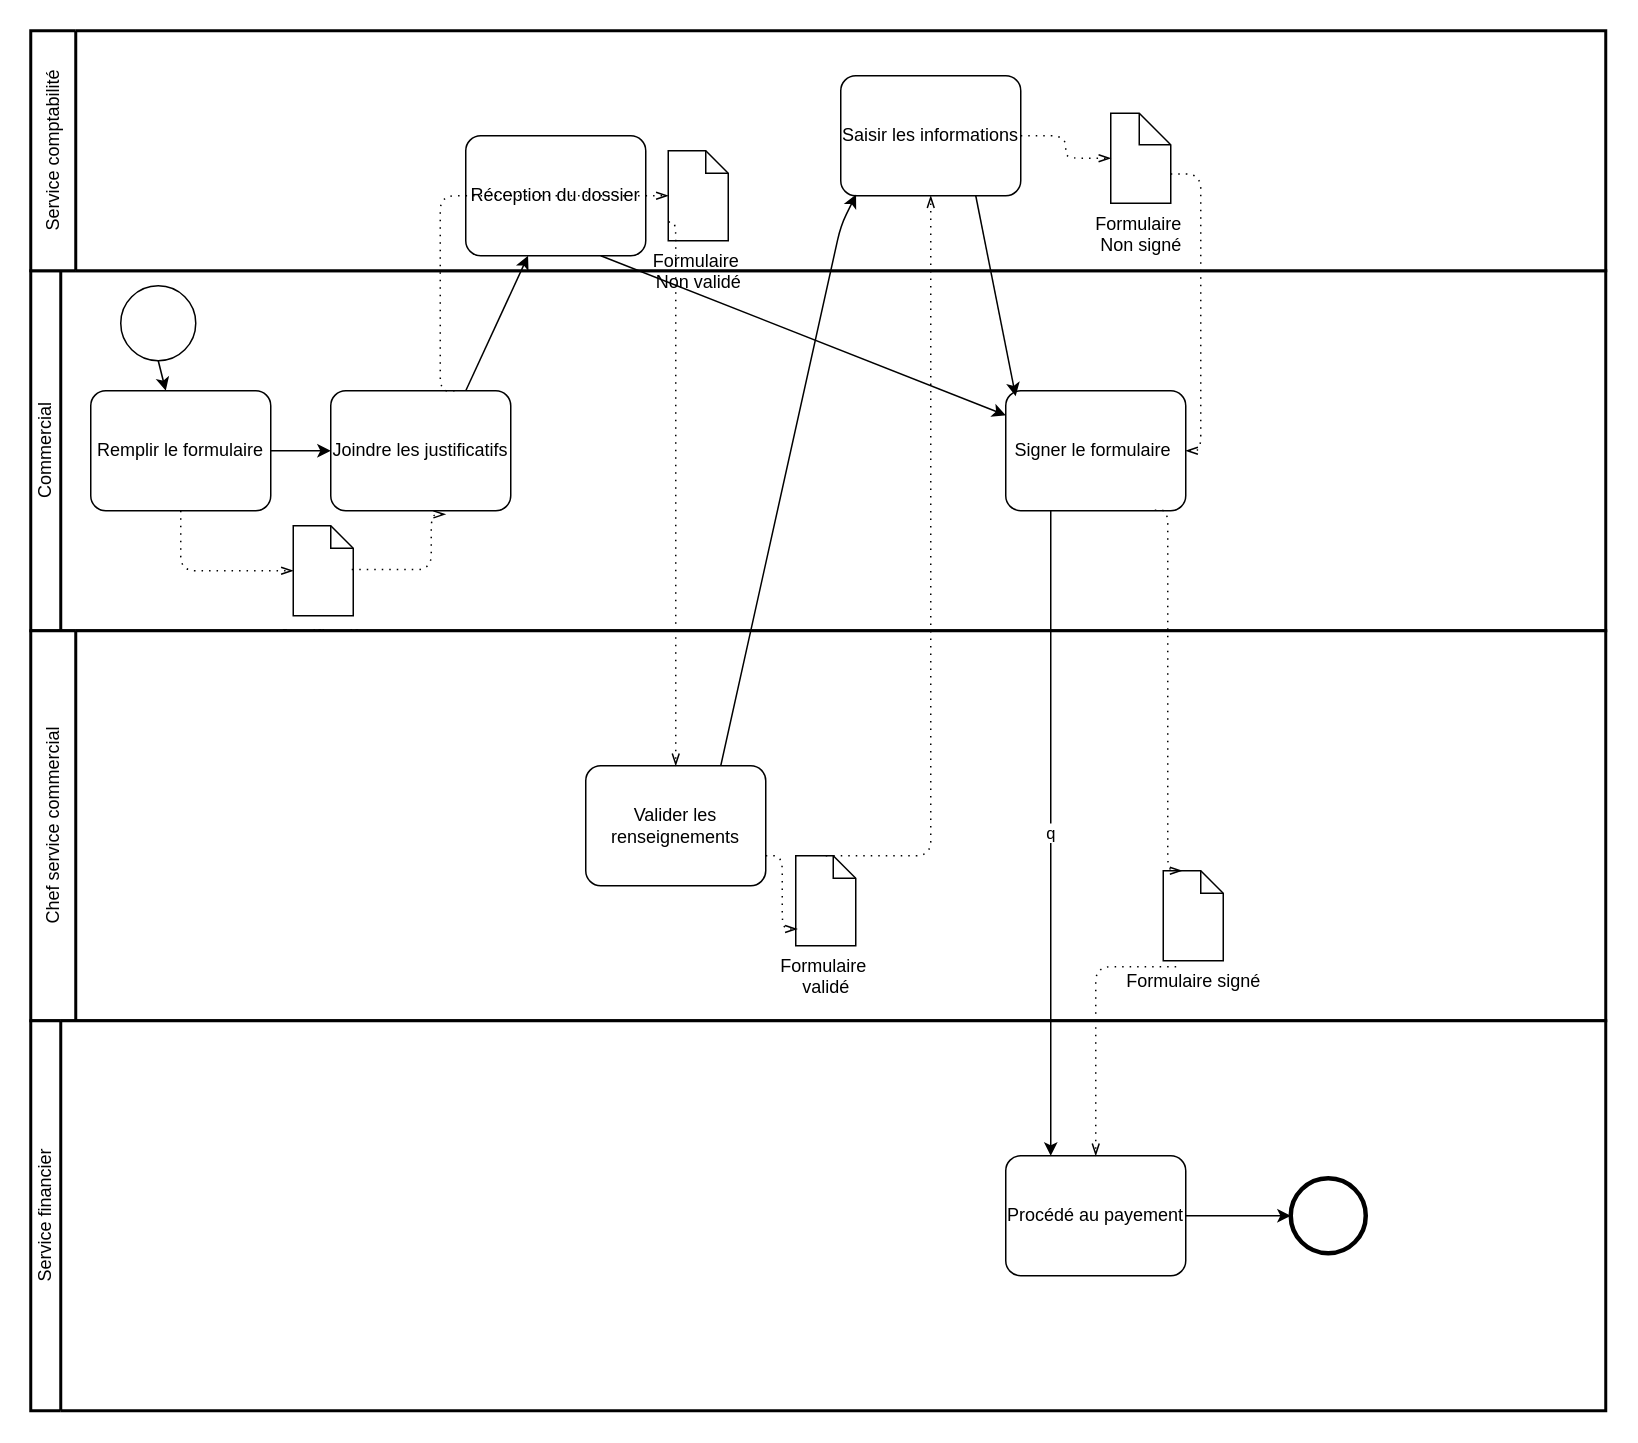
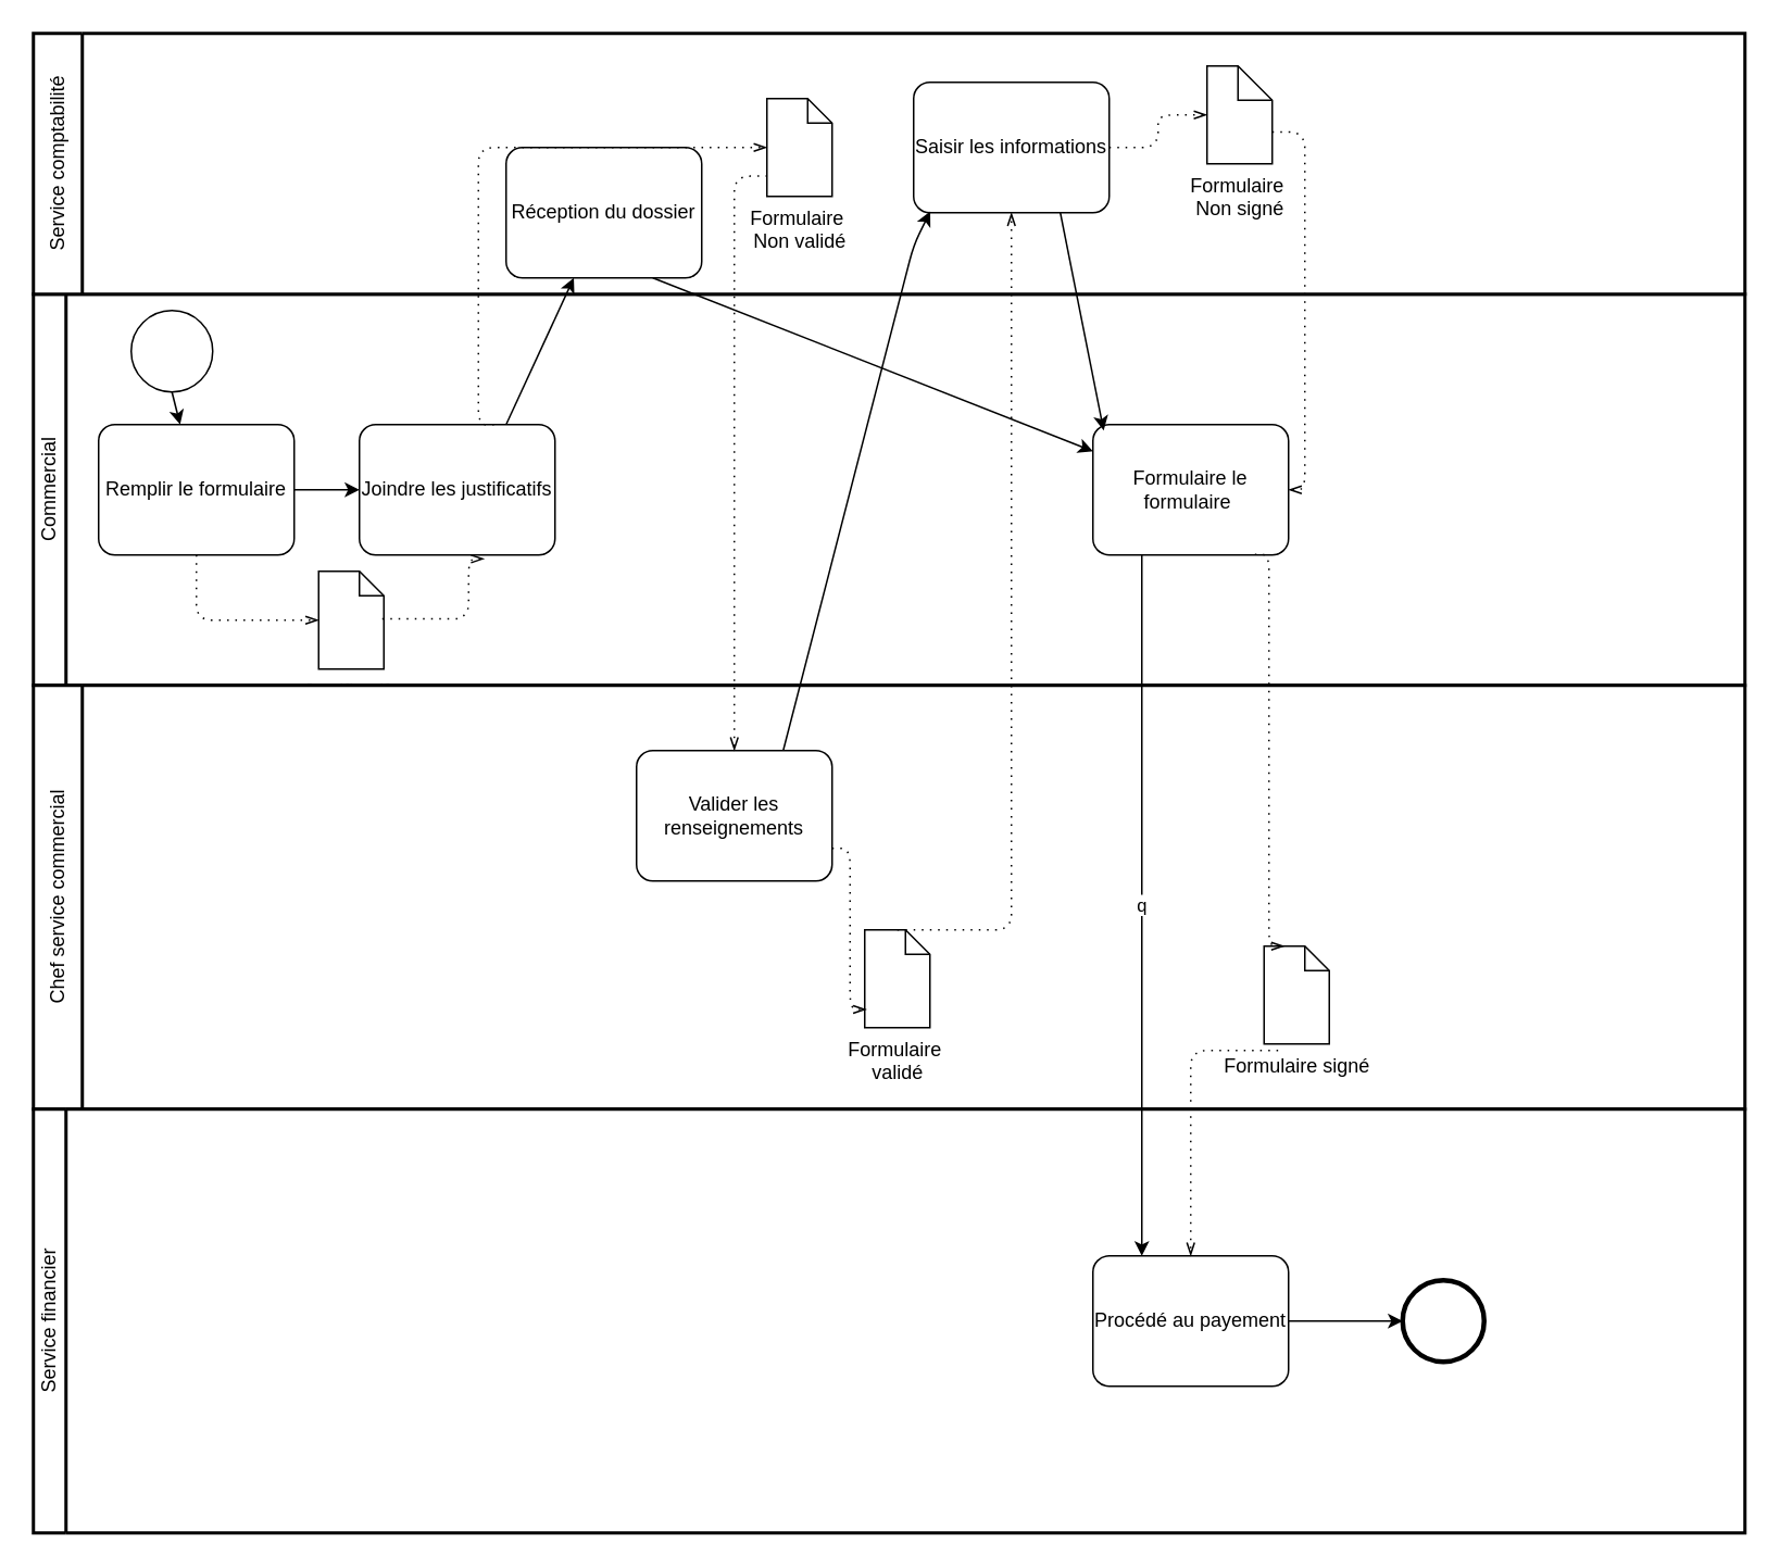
- <mxCell id="16" value="Formulaire&amp;nbsp;&lt;div&gt;Non signé&lt;/div&gt;&lt;div&gt;&lt;br&gt;&lt;/div&gt;" style="shape=mxgraph.bpmn.data;labelPosition=center;verticalLabelPosition=bottom;align=center;verticalAlign=top;size=21;html=1;" vertex="1" parent="12"><mxGeometry x="720" y="55" width="40" height="60" as="geometry" /></mxCell>
+ <mxCell id="16" value="Formulaire&amp;nbsp;&lt;div&gt;Non signé&lt;/div&gt;&lt;div&gt;&lt;br&gt;&lt;/div&gt;" style="shape=mxgraph.bpmn.data;labelPosition=center;verticalLabelPosition=bottom;align=center;verticalAlign=top;size=21;html=1;" vertex="1" parent="12"><mxGeometry x="720" y="20" width="40" height="60" as="geometry" /></mxCell>
- <mxCell id="13" value="Formulaire&amp;nbsp;&lt;div&gt;Non validé&lt;/div&gt;" style="shape=mxgraph.bpmn.data;labelPosition=center;verticalLabelPosition=bottom;align=center;verticalAlign=top;size=15;html=1;" vertex="1" parent="12"><mxGeometry x="425" y="80" width="40" height="60" as="geometry" /></mxCell>
+ <mxCell id="13" value="Formulaire&amp;nbsp;&lt;div&gt;Non validé&lt;/div&gt;" style="shape=mxgraph.bpmn.data;labelPosition=center;verticalLabelPosition=bottom;align=center;verticalAlign=top;size=15;html=1;" vertex="1" parent="12"><mxGeometry x="450" y="40" width="40" height="60" as="geometry" /></mxCell>
- <mxCell id="11" value="Signer le formulaire&amp;nbsp;" style="points=[[0.25,0,0],[0.5,0,0],[0.75,0,0],[1,0.25,0],[1,0.5,0],[1,0.75,0],[0.75,1,0],[0.5,1,0],[0.25,1,0],[0,0.75,0],[0,0.5,0],[0,0.25,0]];shape=mxgraph.bpmn.task;whiteSpace=wrap;rectStyle=rounded;size=10;html=1;container=1;expand=0;collapsible=0;taskMarker=abstract;" vertex="1" parent="2"><mxGeometry x="650" y="80" width="120" height="80" as="geometry" /></mxCell>
+ <mxCell id="11" value="Formulaire le formulaire&amp;nbsp;" style="points=[[0.25,0,0],[0.5,0,0],[0.75,0,0],[1,0.25,0],[1,0.5,0],[1,0.75,0],[0.75,1,0],[0.5,1,0],[0.25,1,0],[0,0.75,0],[0,0.5,0],[0,0.25,0]];shape=mxgraph.bpmn.task;whiteSpace=wrap;rectStyle=rounded;size=10;html=1;container=1;expand=0;collapsible=0;taskMarker=abstract;" vertex="1" parent="2"><mxGeometry x="650" y="80" width="120" height="80" as="geometry" /></mxCell>
- <mxCell id="19" value="Valider les renseignements" style="points=[[0.25,0,0],[0.5,0,0],[0.75,0,0],[1,0.25,0],[1,0.5,0],[1,0.75,0],[0.75,1,0],[0.5,1,0],[0.25,1,0],[0,0.75,0],[0,0.5,0],[0,0.25,0]];shape=mxgraph.bpmn.task;whiteSpace=wrap;rectStyle=rounded;size=10;html=1;container=1;expand=0;collapsible=0;taskMarker=abstract;" vertex="1" parent="18"><mxGeometry x="370" y="90" width="120" height="80" as="geometry" /></mxCell>
+ <mxCell id="19" value="Valider les renseignements" style="points=[[0.25,0,0],[0.5,0,0],[0.75,0,0],[1,0.25,0],[1,0.5,0],[1,0.75,0],[0.75,1,0],[0.5,1,0],[0.25,1,0],[0,0.75,0],[0,0.5,0],[0,0.25,0]];shape=mxgraph.bpmn.task;whiteSpace=wrap;rectStyle=rounded;size=10;html=1;container=1;expand=0;collapsible=0;taskMarker=abstract;" vertex="1" parent="18"><mxGeometry x="370" y="40" width="120" height="80" as="geometry" /></mxCell>
